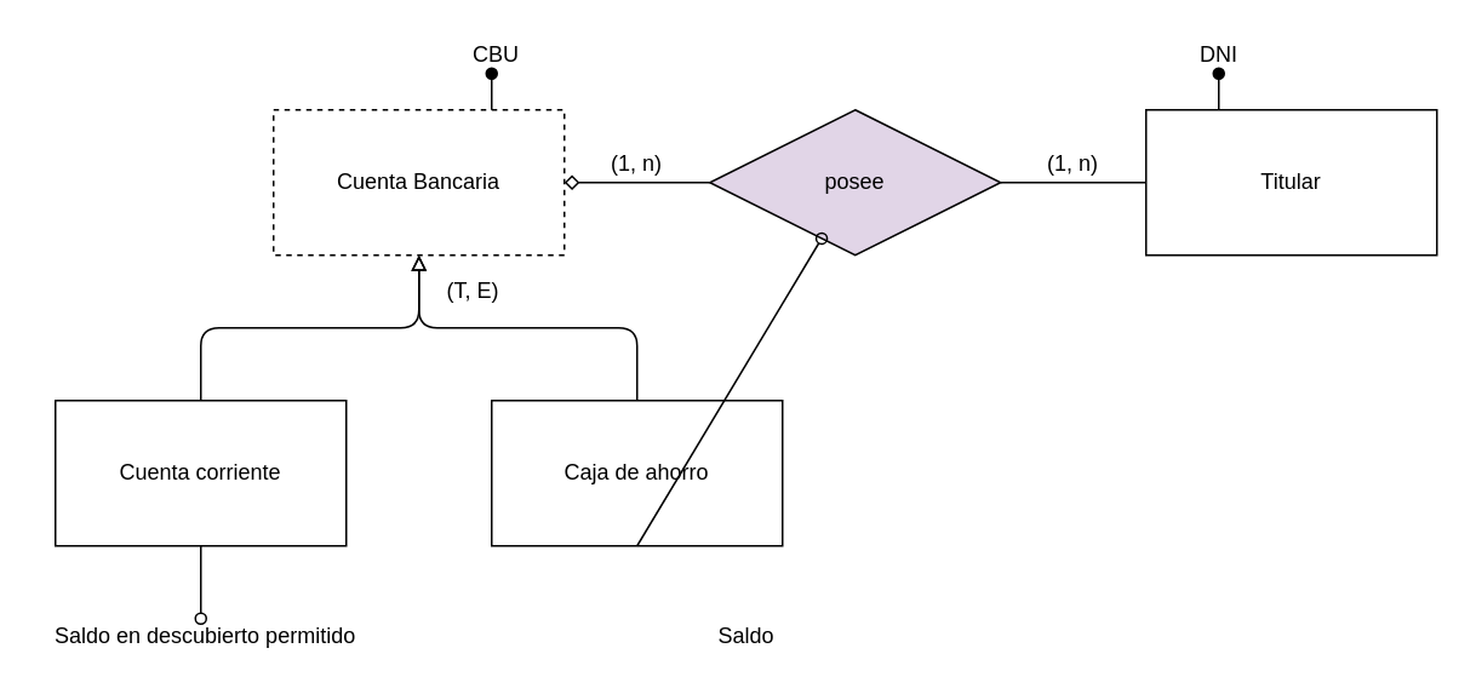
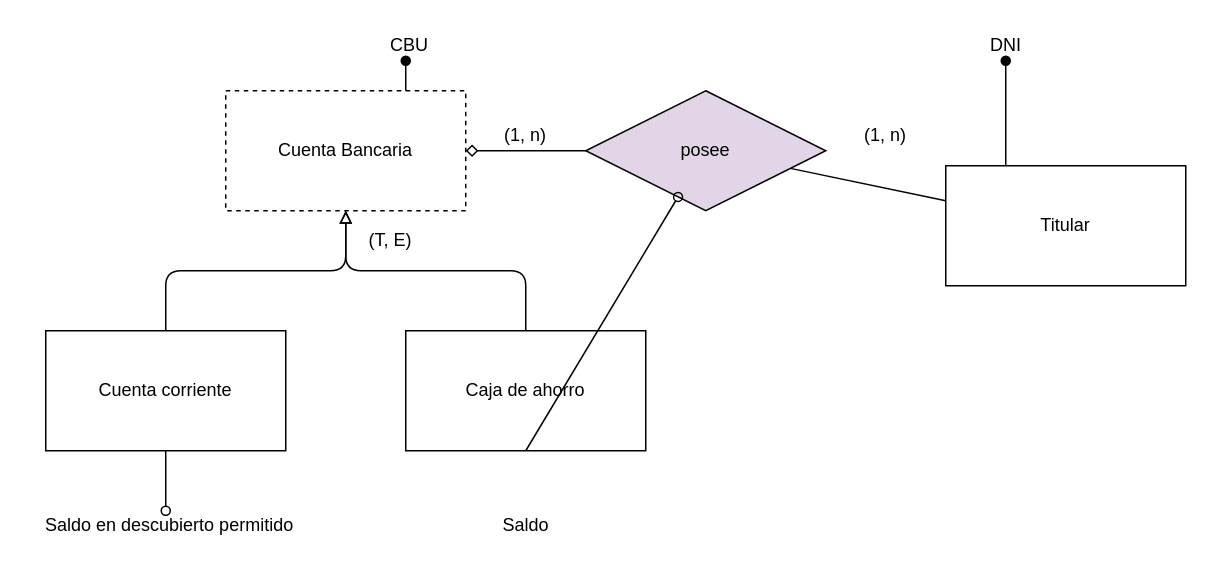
- <mxCell id="7" value="Titular" style="rounded=0;whiteSpace=wrap;html=1;" vertex="1" parent="1"><mxGeometry x="630" y="60" width="160" height="80" as="geometry" /></mxCell>
+ <mxCell id="7" value="Titular" style="rounded=0;whiteSpace=wrap;html=1;" vertex="1" parent="1"><mxGeometry x="630" y="110" width="160" height="80" as="geometry" /></mxCell>
- <mxCell id="19" value="Saldo" style="text;html=1;strokeColor=none;fillColor=none;align=left;verticalAlign=middle;whiteSpace=wrap;rounded=0;container=0;spacingLeft=8;" vertex="1" parent="1"><mxGeometry x="385" y="340" width="50" height="20" as="geometry" /></mxCell>
+ <mxCell id="19" value="Saldo" style="text;html=1;strokeColor=none;fillColor=none;align=left;verticalAlign=middle;whiteSpace=wrap;rounded=0;container=0;spacingLeft=8;" vertex="1" parent="1"><mxGeometry x="325" y="340" width="50" height="20" as="geometry" /></mxCell>
